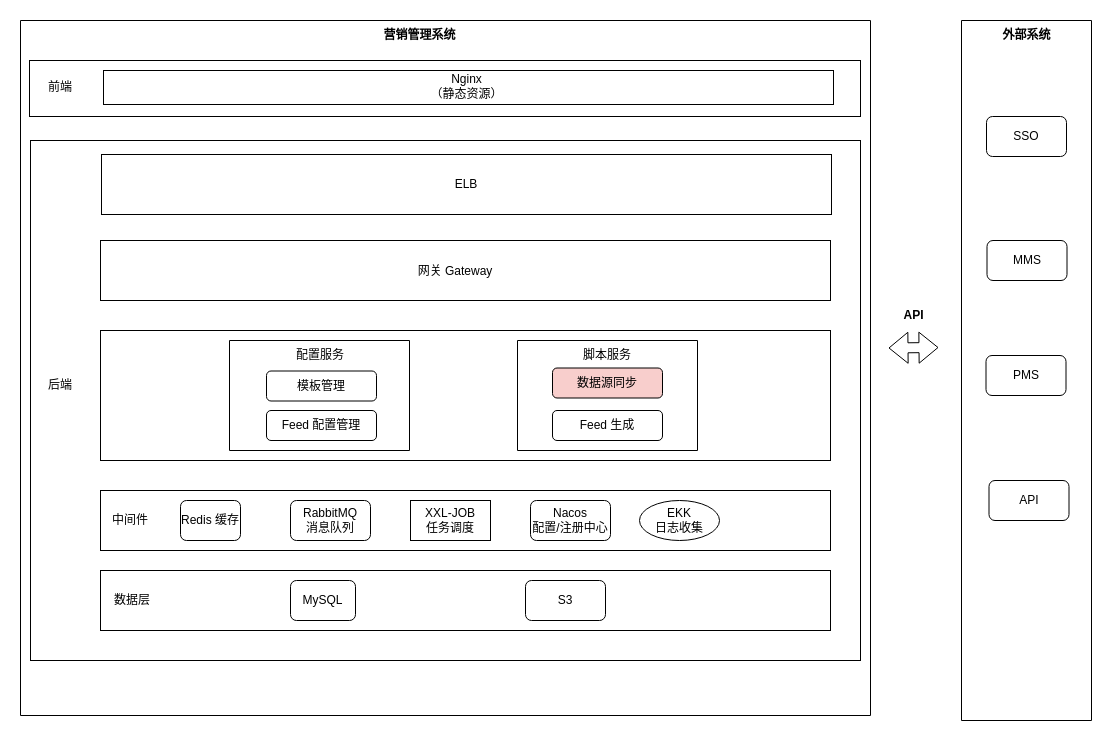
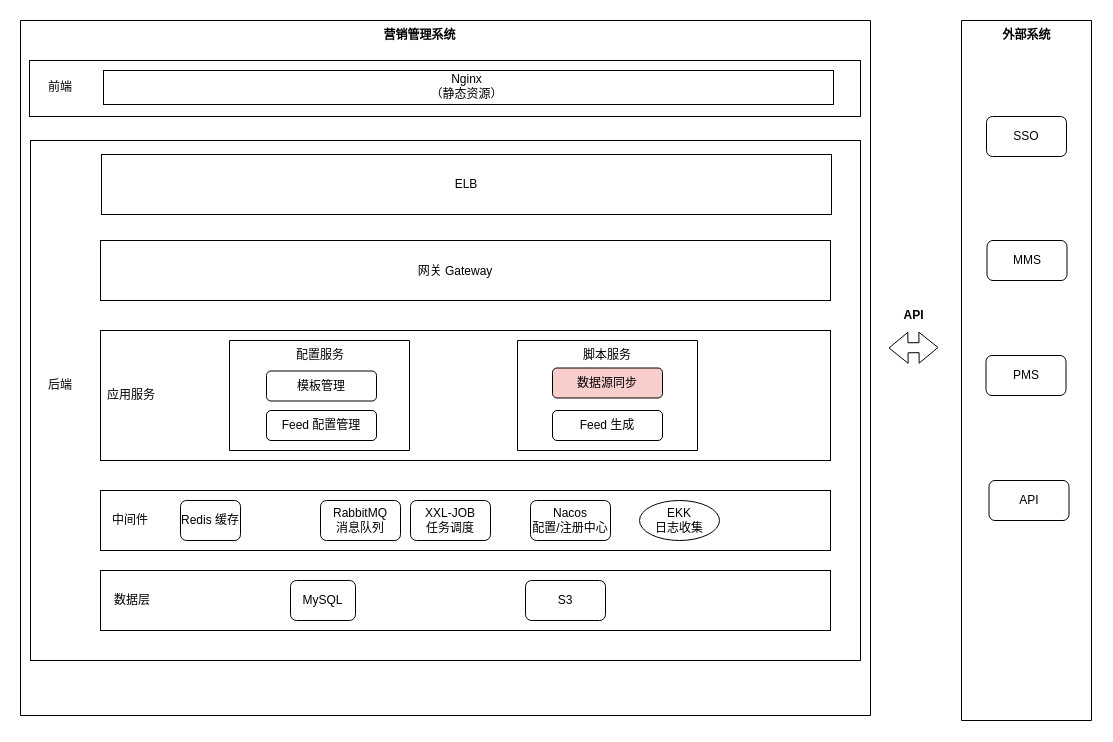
+ <mxCell id="25" value="应用服务" style="text;html=1;strokeColor=none;fillColor=none;align=center;verticalAlign=middle;whiteSpace=wrap;rounded=0;" parent="2" vertex="1"><mxGeometry x="81" y="360" width="60" height="30" as="geometry" /></mxCell>
- <mxCell id="14" value="RabbitMQ &lt;br&gt;消息队列" style="rounded=1;whiteSpace=wrap;html=1;" parent="2" vertex="1"><mxGeometry x="270" y="480" width="80" height="40" as="geometry" /></mxCell>
+ <mxCell id="14" value="RabbitMQ &lt;br&gt;消息队列" style="rounded=1;whiteSpace=wrap;html=1;" parent="2" vertex="1"><mxGeometry x="300" y="480" width="80" height="40" as="geometry" /></mxCell>
- <mxCell id="15" value="XXL-JOB&lt;br&gt;任务调度" style="whiteSpace=wrap;html=1;rounded=0;" parent="2" vertex="1"><mxGeometry x="390" y="480" width="80" height="40" as="geometry" /></mxCell>
+ <mxCell id="15" value="XXL-JOB&lt;br&gt;任务调度" style="rounded=1;whiteSpace=wrap;html=1;" parent="2" vertex="1"><mxGeometry x="390" y="480" width="80" height="40" as="geometry" /></mxCell>
